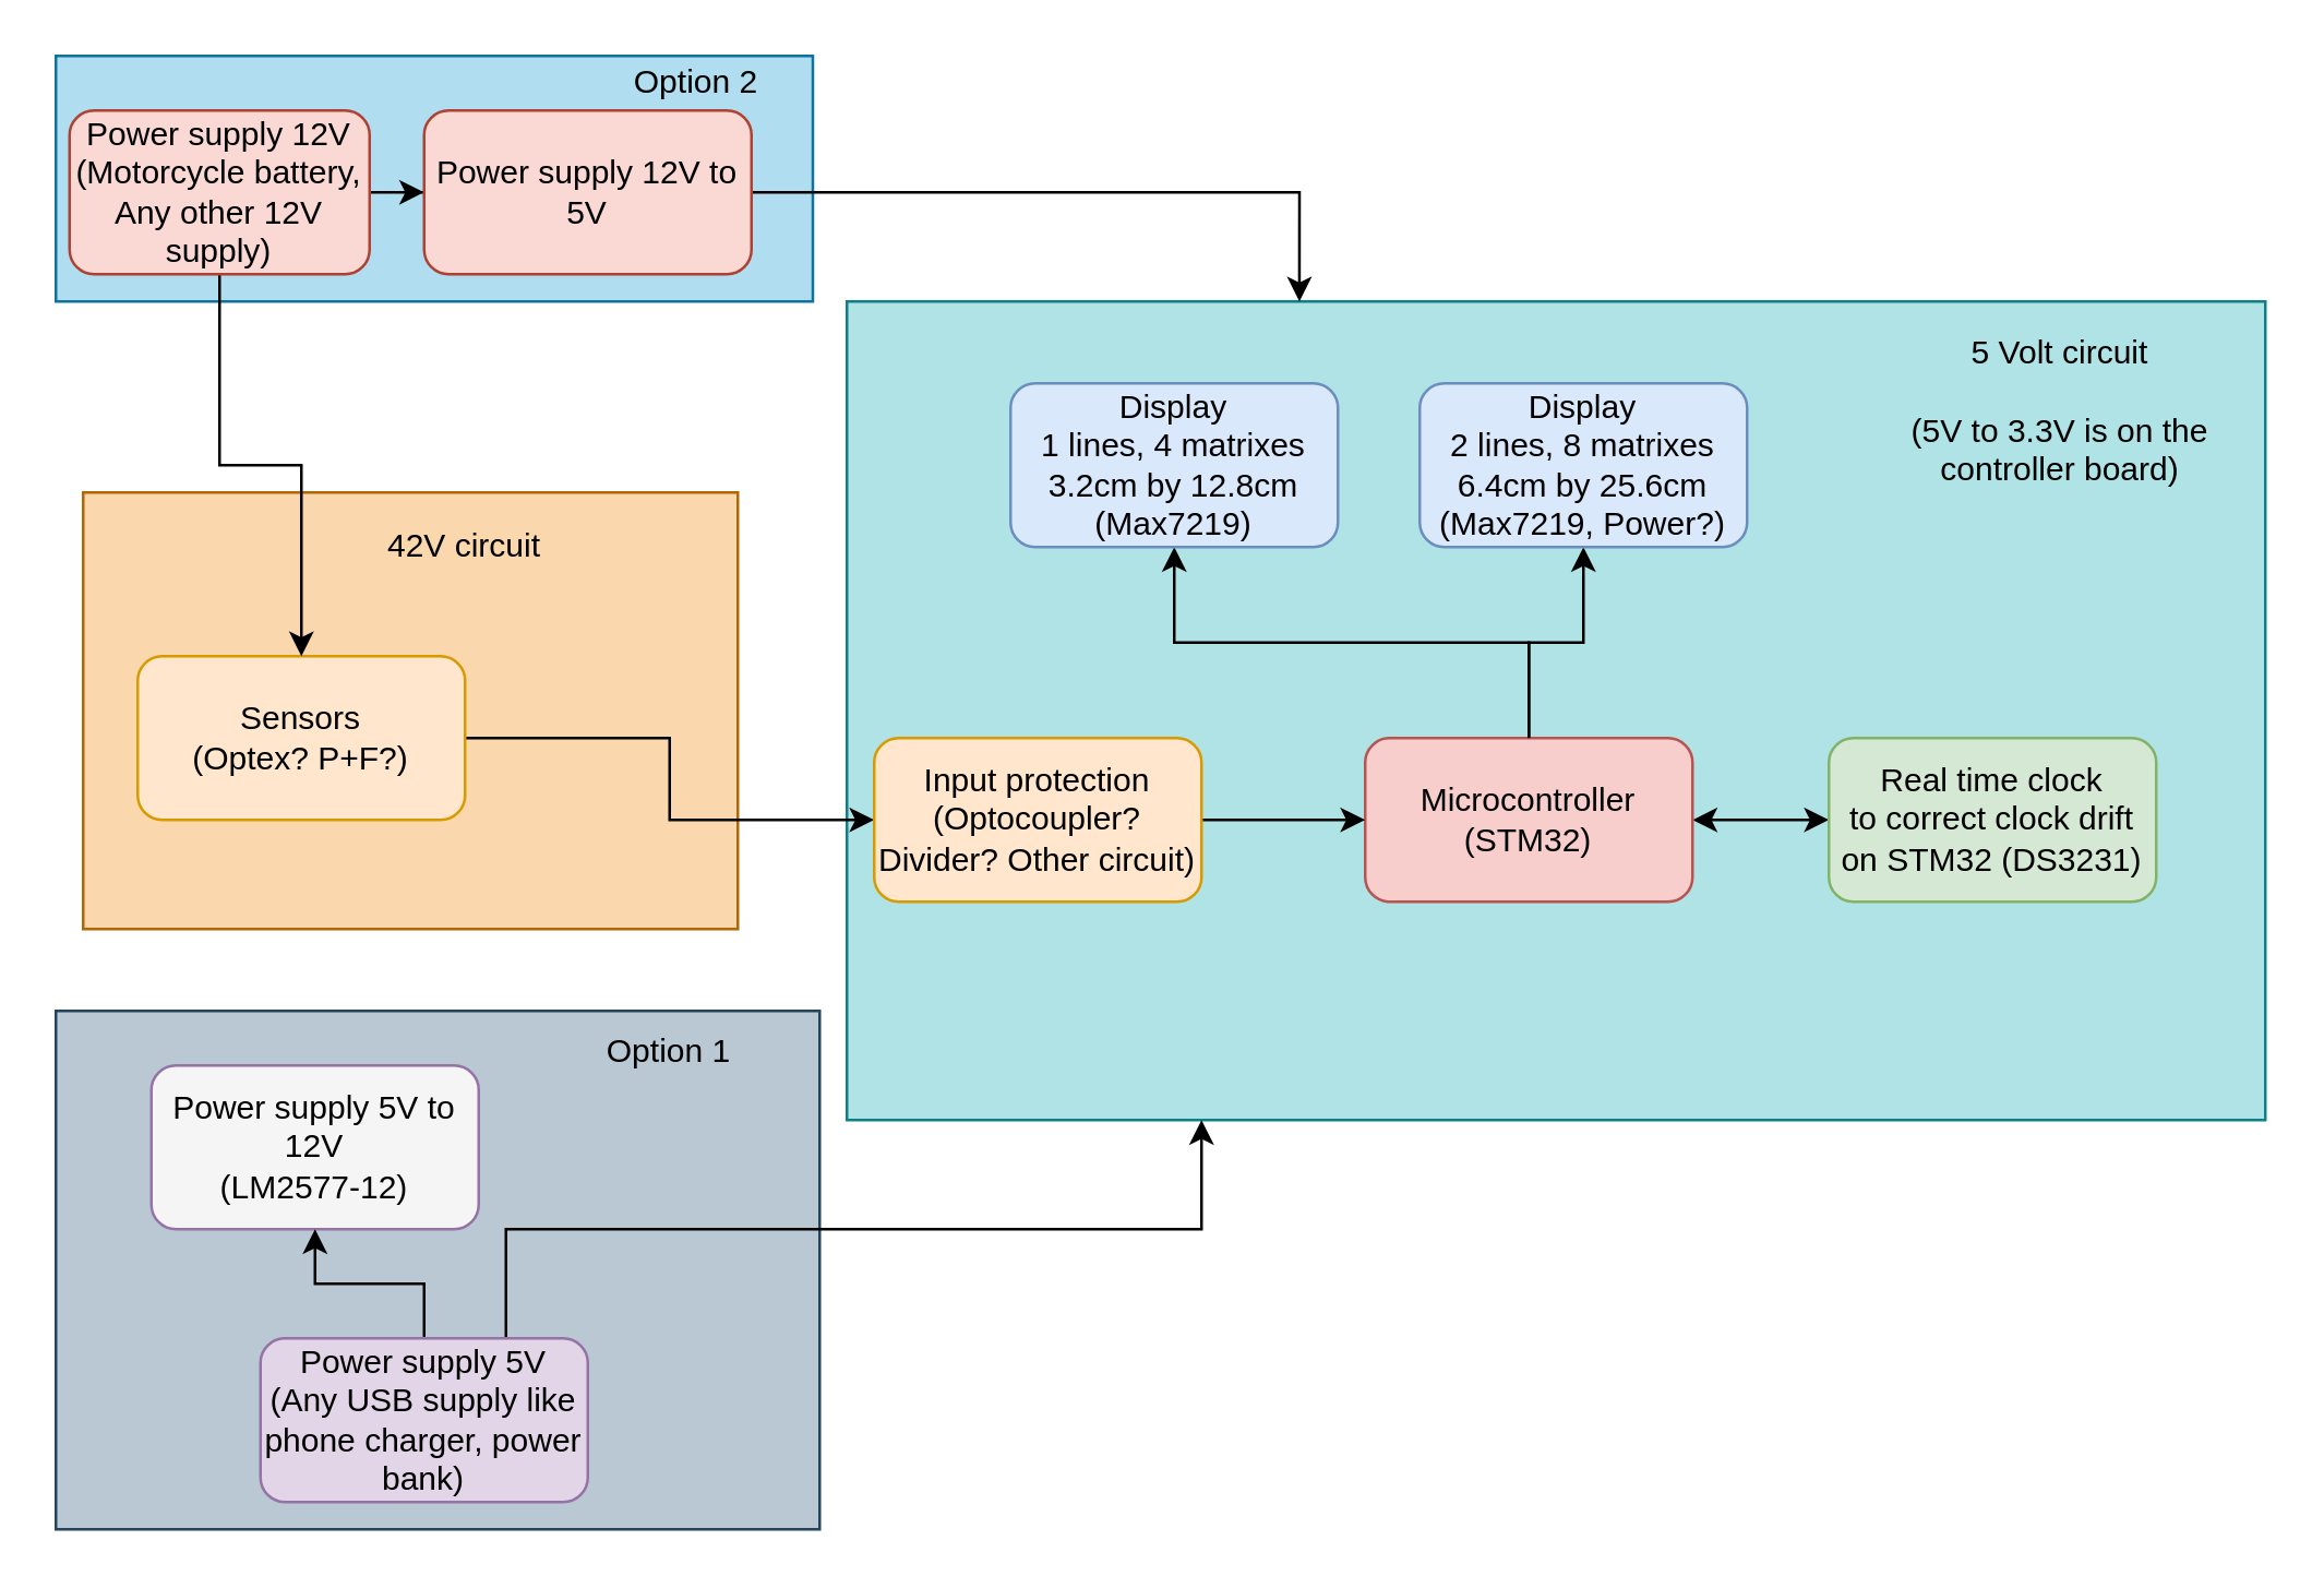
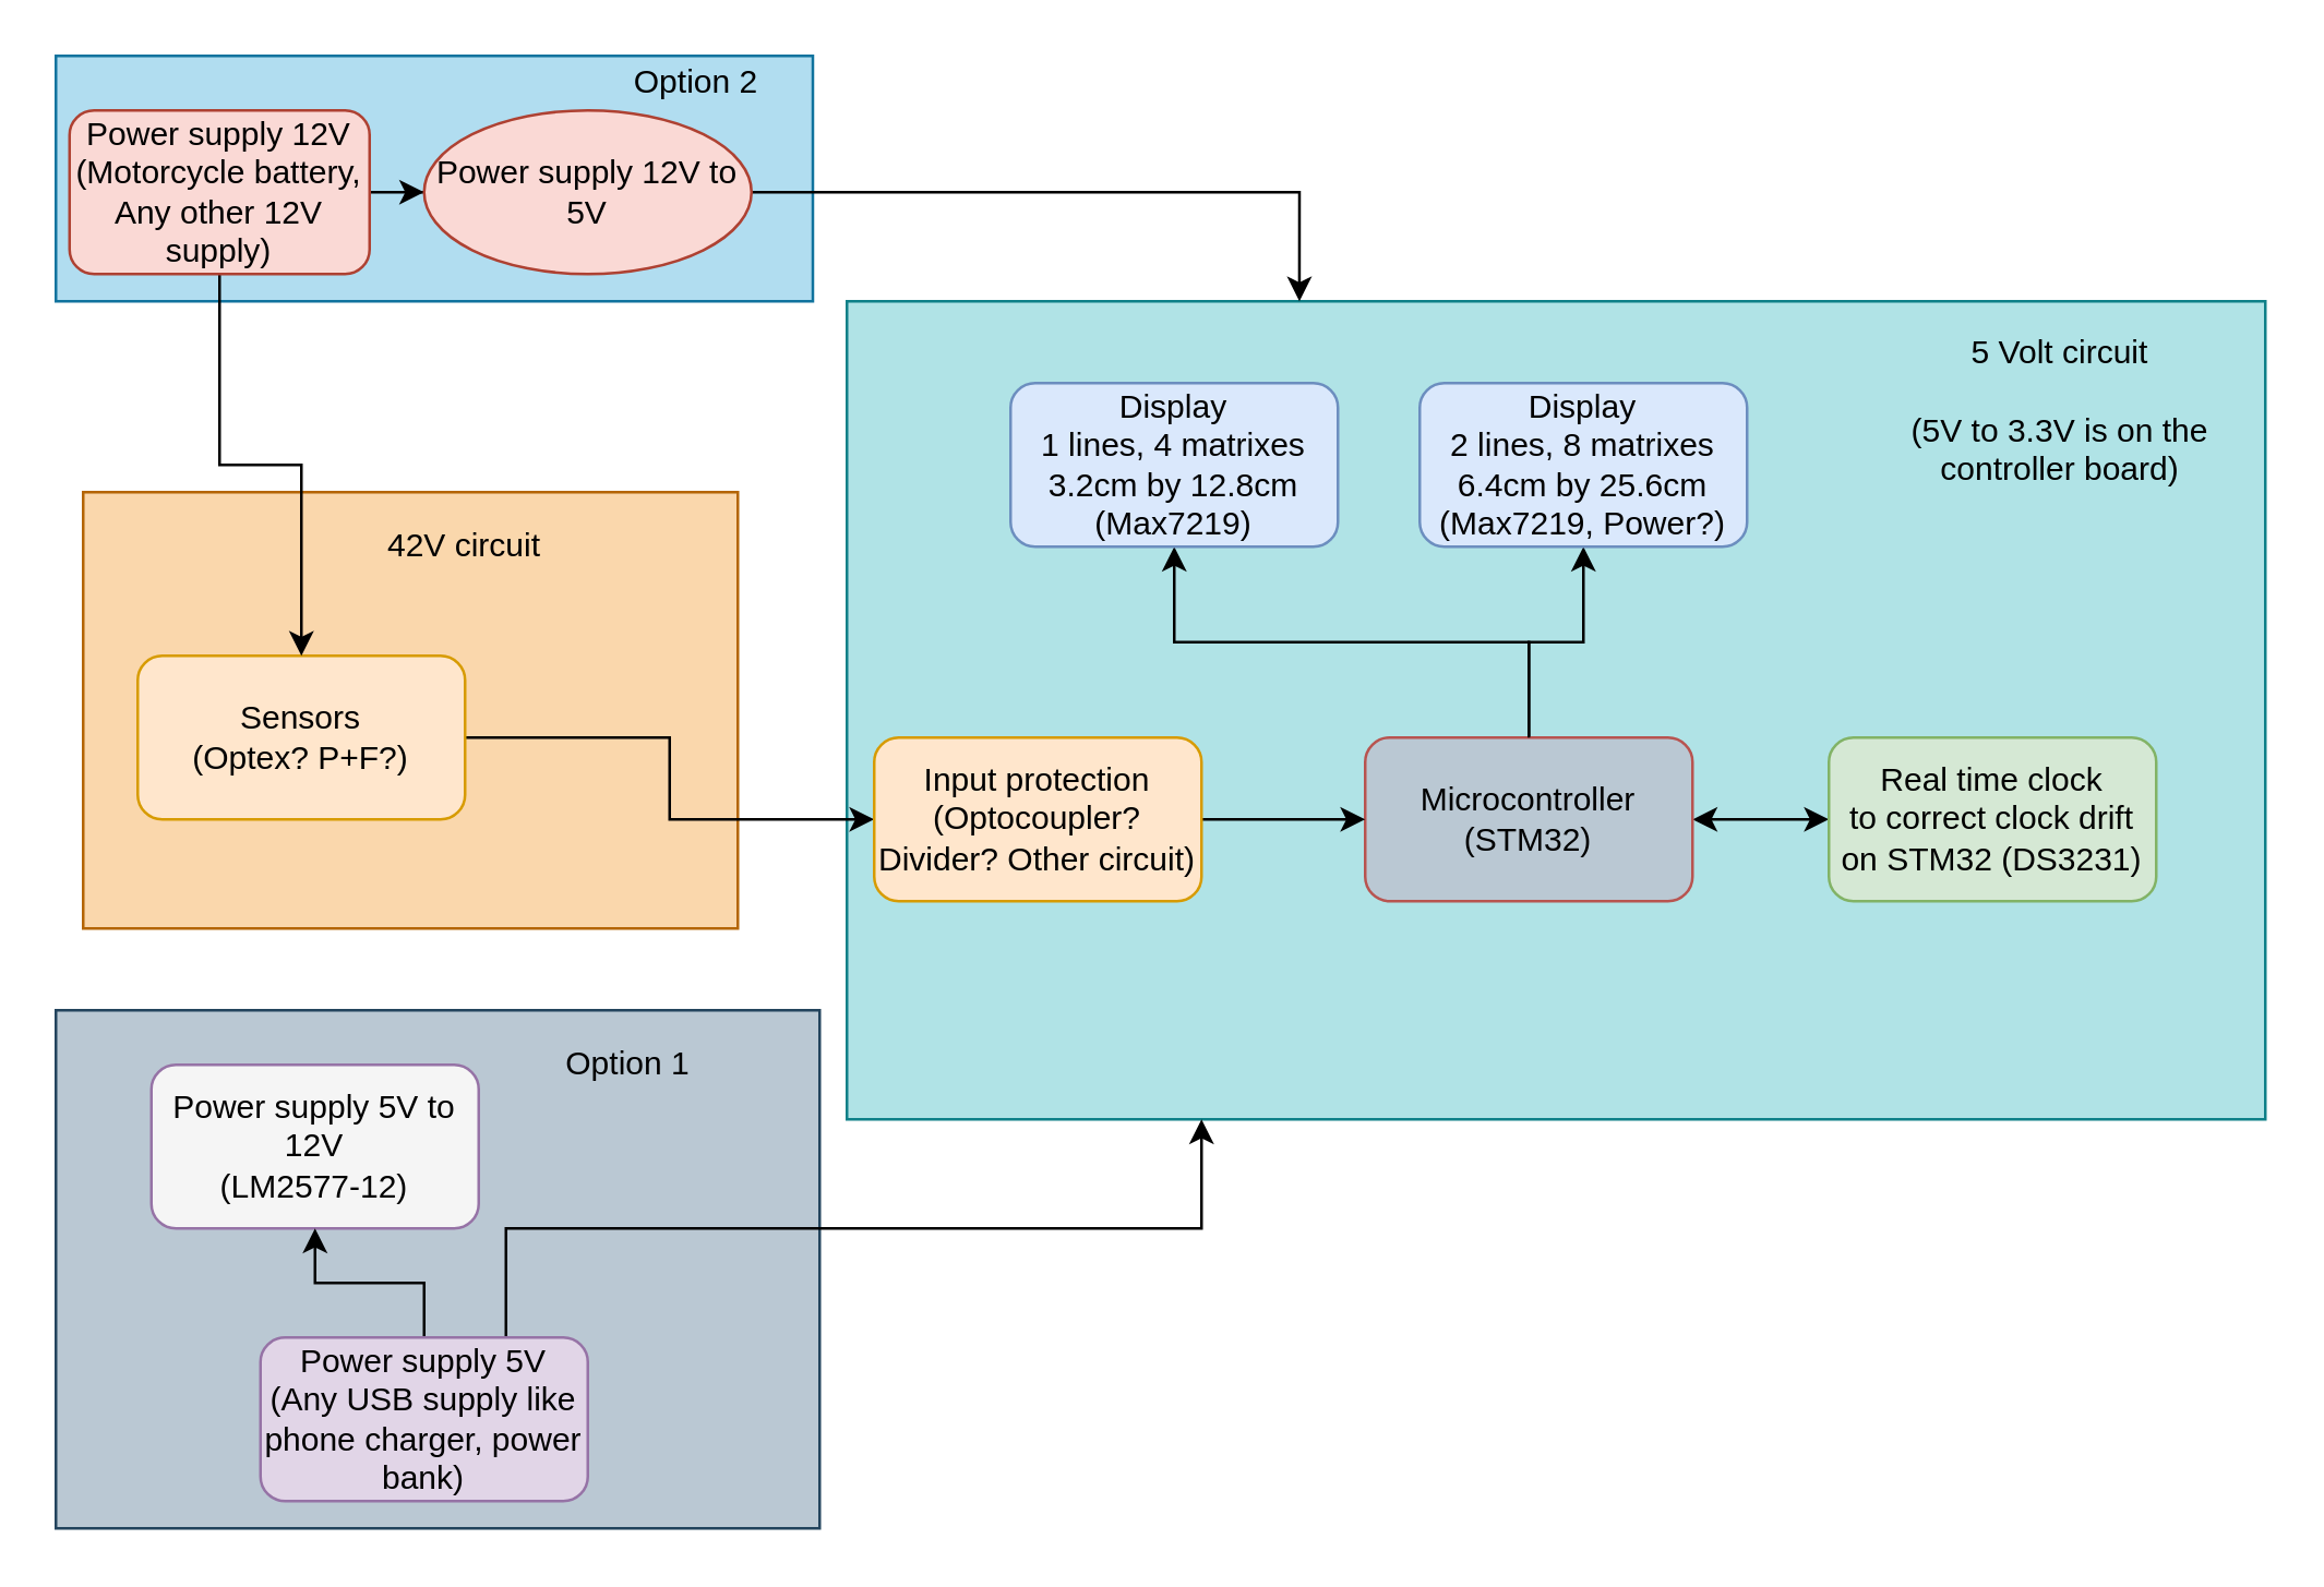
- <mxCell id="27" value="Power supply 12V to 5V" style="rounded=1;whiteSpace=wrap;html=1;comic=0;fillColor=#fad9d5;strokeColor=#ae4132;" vertex="1" parent="1"><mxGeometry x="155" y="40" width="120" height="60" as="geometry" /></mxCell>
+ <mxCell id="27" value="Power supply 12V to 5V" style="ellipse;whiteSpace=wrap;html=1;comic=0;fillColor=#fad9d5;strokeColor=#ae4132;" vertex="1" parent="1"><mxGeometry x="155" y="40" width="120" height="60" as="geometry" /></mxCell>
- <mxCell id="8" value="Microcontroller&lt;br&gt;(STM32)" style="rounded=1;whiteSpace=wrap;html=1;fillColor=#f8cecc;strokeColor=#b85450;" vertex="1" parent="1"><mxGeometry x="500" y="270" width="120" height="60" as="geometry" /></mxCell>
+ <mxCell id="8" value="Microcontroller&lt;br&gt;(STM32)" style="rounded=1;whiteSpace=wrap;html=1;fillColor=#bac8d3;strokeColor=#b85450;" vertex="1" parent="1"><mxGeometry x="500" y="270" width="120" height="60" as="geometry" /></mxCell>
- <mxCell id="28" value="Option 1" style="text;html=1;strokeColor=none;fillColor=none;align=center;verticalAlign=middle;whiteSpace=wrap;rounded=0;comic=0;" vertex="1" parent="1"><mxGeometry x="220" y="375" width="50" height="20" as="geometry" /></mxCell>
+ <mxCell id="28" value="Option 1" style="text;html=1;strokeColor=none;fillColor=none;align=center;verticalAlign=middle;whiteSpace=wrap;rounded=0;comic=0;" vertex="1" parent="1"><mxGeometry x="205" y="380" width="50" height="20" as="geometry" /></mxCell>
